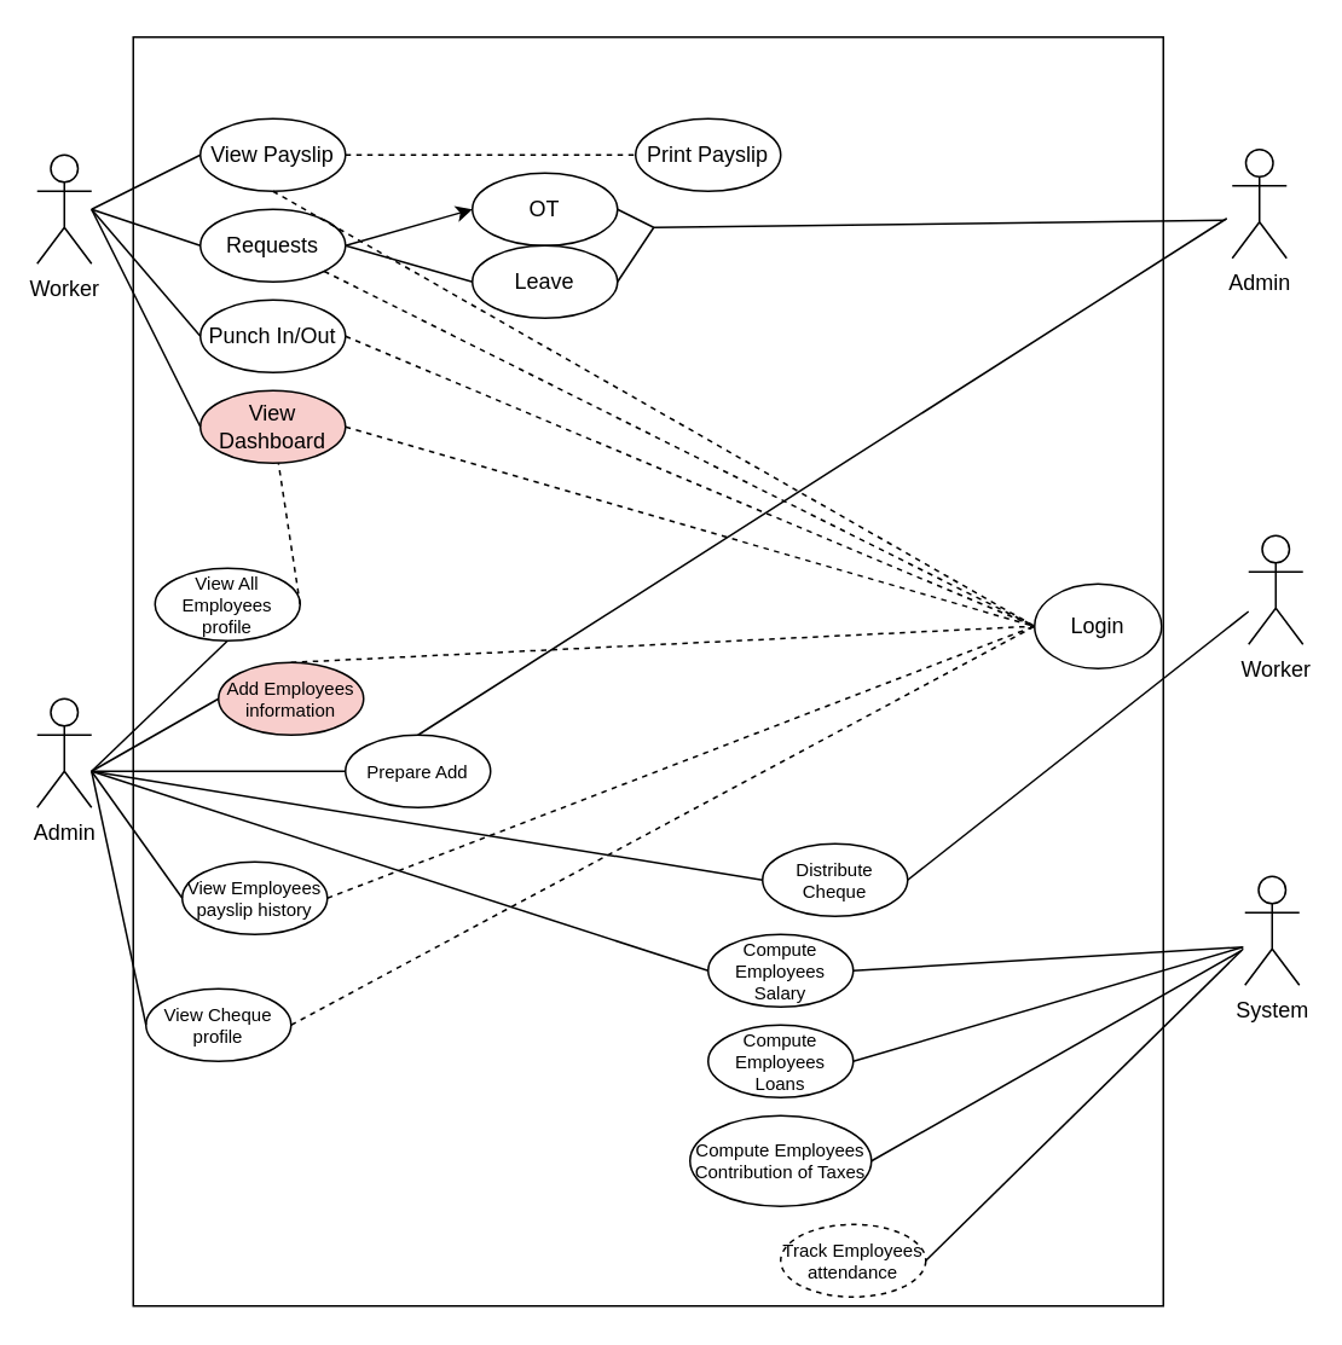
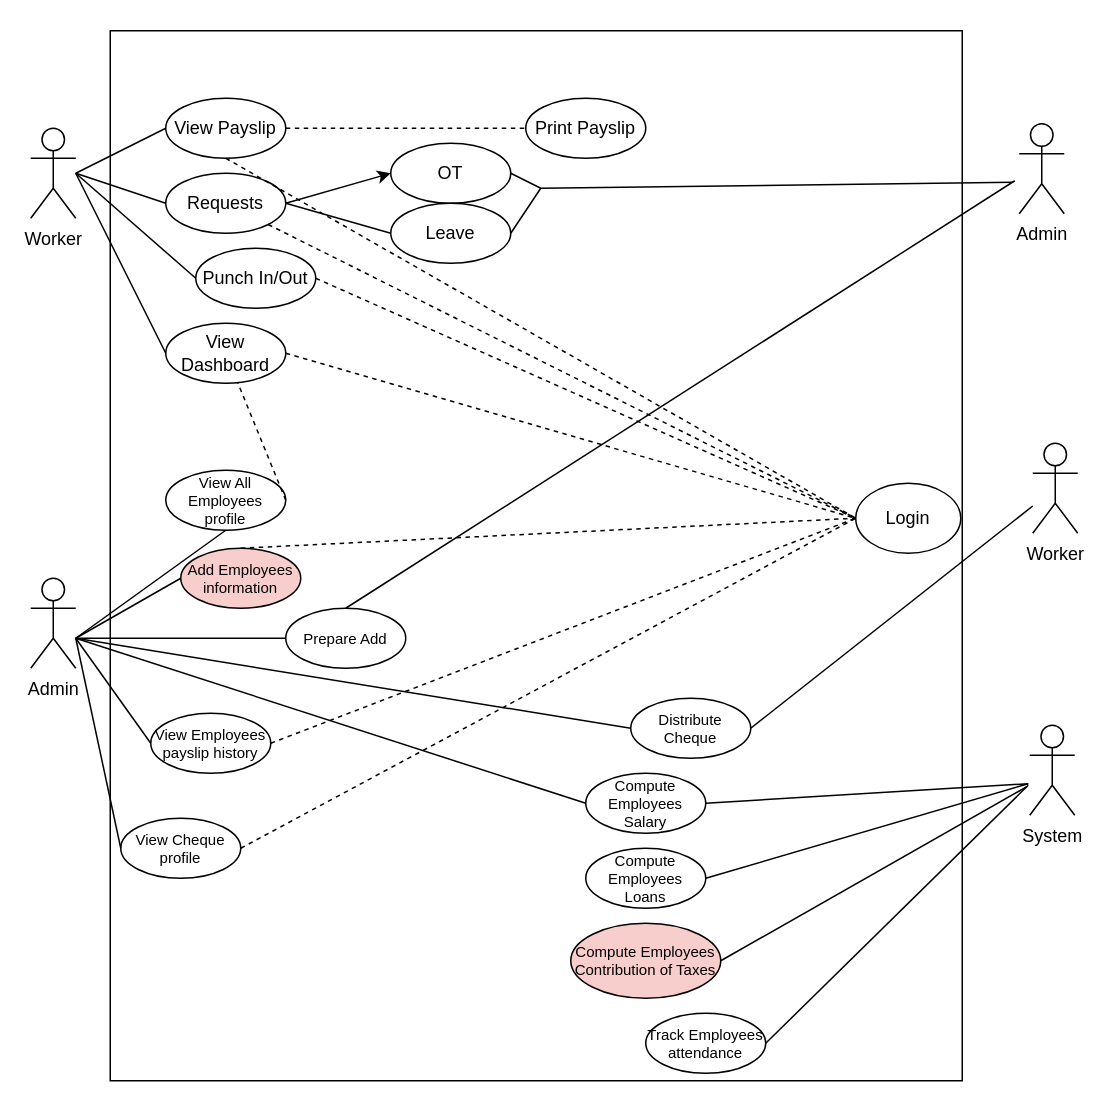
- <mxCell id="10" value="Punch In/Out" style="ellipse;whiteSpace=wrap;html=1;" parent="1" vertex="1"><mxGeometry x="110" y="165" width="80" height="40" as="geometry" /></mxCell>
+ <mxCell id="10" value="Punch In/Out" style="ellipse;whiteSpace=wrap;html=1;" parent="1" vertex="1"><mxGeometry x="130" y="165" width="80" height="40" as="geometry" /></mxCell>
- <mxCell id="35" value="View Dashboard" style="ellipse;whiteSpace=wrap;html=1;fillColor=#f8cecc;" parent="1" vertex="1"><mxGeometry x="110" y="215" width="80" height="40" as="geometry" /></mxCell>
+ <mxCell id="35" value="View Dashboard" style="ellipse;whiteSpace=wrap;html=1;" parent="1" vertex="1"><mxGeometry x="110" y="215" width="80" height="40" as="geometry" /></mxCell>
- <mxCell id="23" value="View All Employees profile" style="ellipse;whiteSpace=wrap;html=1;fontSize=10;" parent="1" vertex="1"><mxGeometry x="85" y="313" width="80" height="40" as="geometry" /></mxCell>
+ <mxCell id="23" value="View All Employees profile" style="ellipse;whiteSpace=wrap;html=1;fontSize=10;" parent="1" vertex="1"><mxGeometry x="110" y="313" width="80" height="40" as="geometry" /></mxCell>
- <mxCell id="53" value="Compute Employees Contribution of Taxes" style="ellipse;whiteSpace=wrap;html=1;fontSize=10;" parent="1" vertex="1"><mxGeometry x="380" y="615" width="100" height="50" as="geometry" /></mxCell>
+ <mxCell id="53" value="Compute Employees Contribution of Taxes" style="ellipse;whiteSpace=wrap;html=1;fontSize=10;fillColor=#f8cecc;" parent="1" vertex="1"><mxGeometry x="380" y="615" width="100" height="50" as="geometry" /></mxCell>
- <mxCell id="55" value="Track Employees attendance" style="ellipse;whiteSpace=wrap;html=1;fontSize=10;dashed=1;" parent="1" vertex="1"><mxGeometry x="430" y="675" width="80" height="40" as="geometry" /></mxCell>
+ <mxCell id="55" value="Track Employees attendance" style="ellipse;whiteSpace=wrap;html=1;fontSize=10;" parent="1" vertex="1"><mxGeometry x="430" y="675" width="80" height="40" as="geometry" /></mxCell>
